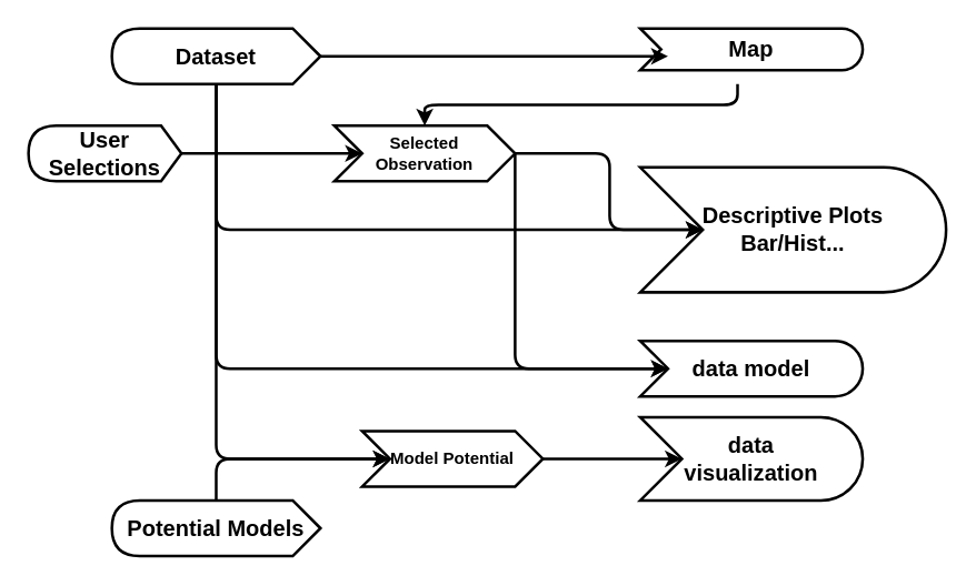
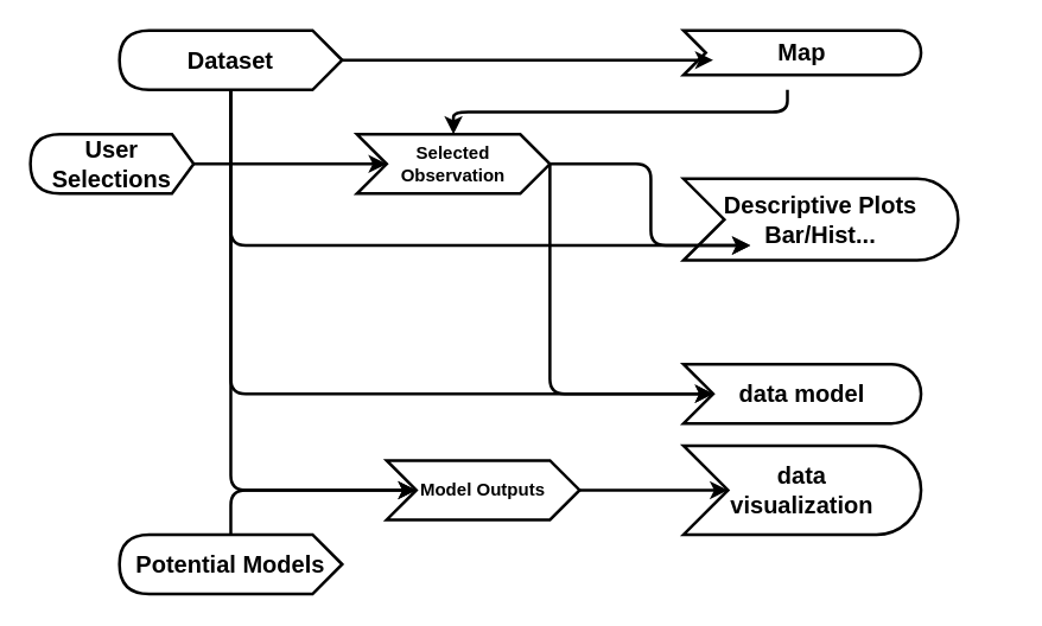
- <mxCell id="9" value="&lt;font color=&quot;#000000&quot; style=&quot;font-size: 16px&quot;&gt;&lt;b&gt;Descriptive Plots&lt;br&gt;Bar/Hist...&lt;br&gt;&lt;/b&gt;&lt;/font&gt;" style="html=1;outlineConnect=0;whiteSpace=wrap;fillColor=none;shape=mxgraph.archimate3.event;strokeColor=#000000;strokeWidth=2;align=center;" vertex="1" parent="1"><mxGeometry x="460" y="120" width="220" height="90" as="geometry" /></mxCell>
+ <mxCell id="9" value="&lt;font color=&quot;#000000&quot; style=&quot;font-size: 16px&quot;&gt;&lt;b&gt;Descriptive Plots&lt;br&gt;Bar/Hist...&lt;br&gt;&lt;/b&gt;&lt;/font&gt;" style="html=1;outlineConnect=0;whiteSpace=wrap;fillColor=none;shape=mxgraph.archimate3.event;strokeColor=#000000;strokeWidth=2;align=center;" vertex="1" parent="1"><mxGeometry x="460" y="120" width="185" height="55" as="geometry" /></mxCell>
- <mxCell id="17" value="&lt;font color=&quot;#000000&quot;&gt;&lt;b&gt;Model Potential&lt;/b&gt;&lt;/font&gt;" style="shape=step;perimeter=stepPerimeter;whiteSpace=wrap;html=1;fixedSize=1;fontSize=12;fontColor=default;strokeColor=#000000;strokeWidth=2;fillColor=none;" vertex="1" parent="1"><mxGeometry x="260" y="310" width="130" height="40" as="geometry" /></mxCell>
+ <mxCell id="17" value="&lt;font color=&quot;#000000&quot;&gt;&lt;b&gt;Model Outputs&lt;/b&gt;&lt;/font&gt;" style="shape=step;perimeter=stepPerimeter;whiteSpace=wrap;html=1;fixedSize=1;fontSize=12;fontColor=default;strokeColor=#000000;strokeWidth=2;fillColor=none;" vertex="1" parent="1"><mxGeometry x="260" y="310" width="130" height="40" as="geometry" /></mxCell>
